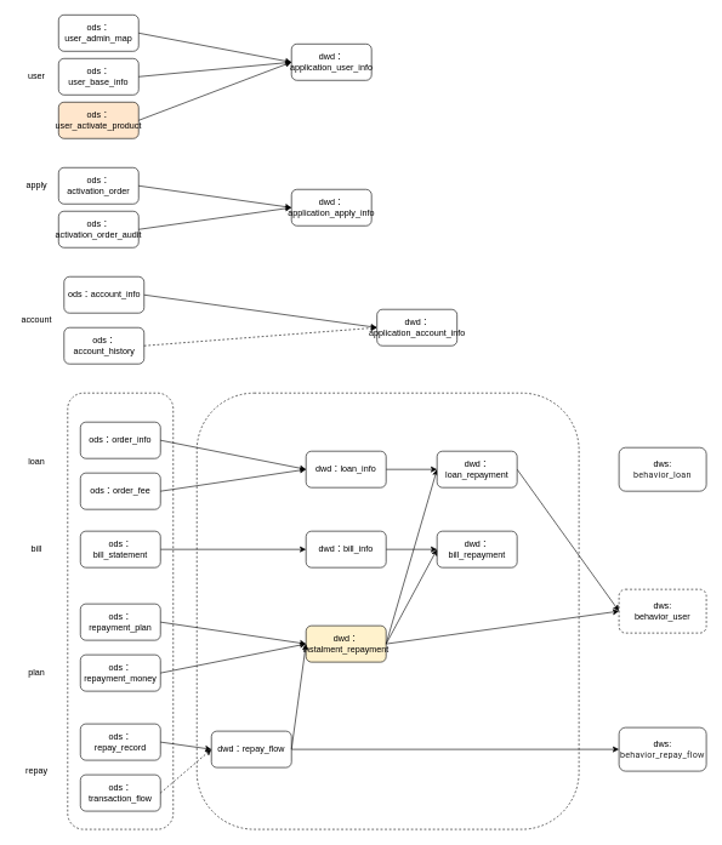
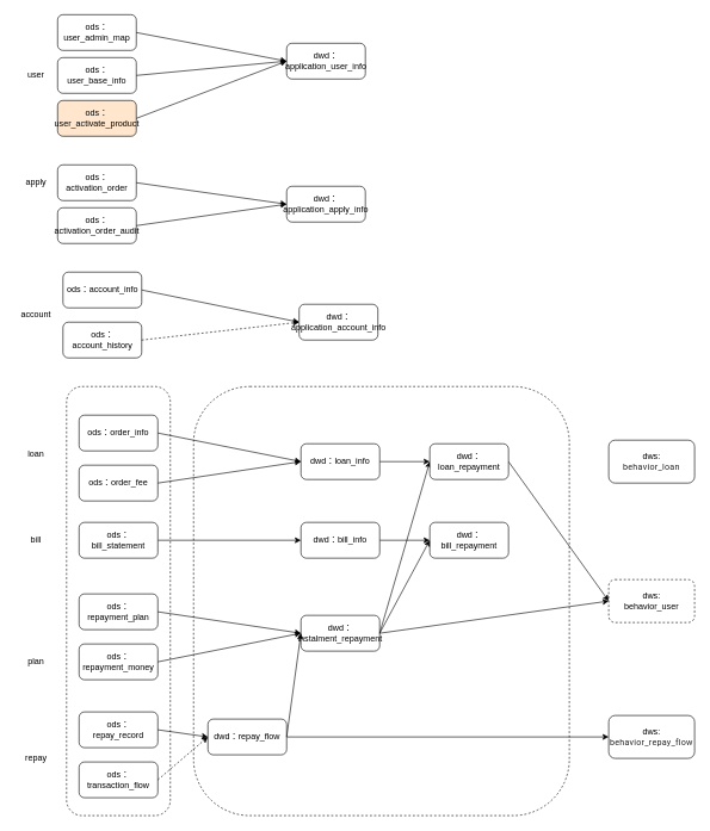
- <mxCell id="38" value="dwd：&lt;br&gt;&lt;span id=&quot;docs-internal-guid-810f0809-7fff-8f3f-b4a5-248d9ead75d0&quot;&gt;&lt;span style=&quot;font-family: Arial; background-color: transparent; font-variant-numeric: normal; font-variant-east-asian: normal; vertical-align: baseline;&quot;&gt;&lt;font style=&quot;font-size: 12px;&quot;&gt;application_account_info&lt;/font&gt;&lt;/span&gt;&lt;/span&gt;" style="rounded=1;whiteSpace=wrap;html=1;" vertex="1" parent="1"><mxGeometry x="517.5" y="425" width="110" height="50" as="geometry" /></mxCell>
+ <mxCell id="38" value="dwd：&lt;br&gt;&lt;span id=&quot;docs-internal-guid-810f0809-7fff-8f3f-b4a5-248d9ead75d0&quot;&gt;&lt;span style=&quot;font-family: Arial; background-color: transparent; font-variant-numeric: normal; font-variant-east-asian: normal; vertical-align: baseline;&quot;&gt;&lt;font style=&quot;font-size: 12px;&quot;&gt;application_account_info&lt;/font&gt;&lt;/span&gt;&lt;/span&gt;" style="rounded=1;whiteSpace=wrap;html=1;" vertex="1" parent="1"><mxGeometry x="417.5" y="425" width="110" height="50" as="geometry" /></mxCell>
- <mxCell id="12" value="&lt;font style=&quot;font-size: 12px;&quot;&gt;dwd：&lt;br&gt;&lt;span id=&quot;docs-internal-guid-5aec8d1b-7fff-cdfb-e014-1fbec7482f0d&quot;&gt;&lt;span style=&quot;font-family: Arial; background-color: transparent; font-variant-numeric: normal; font-variant-east-asian: normal; vertical-align: baseline;&quot;&gt;instalment_repayment&lt;/span&gt;&lt;/span&gt;&lt;/font&gt;" style="rounded=1;whiteSpace=wrap;html=1;fillColor=#fff2cc;" vertex="1" parent="1"><mxGeometry x="420" y="860" width="110" height="50" as="geometry" /></mxCell>
+ <mxCell id="12" value="&lt;font style=&quot;font-size: 12px;&quot;&gt;dwd：&lt;br&gt;&lt;span id=&quot;docs-internal-guid-5aec8d1b-7fff-cdfb-e014-1fbec7482f0d&quot;&gt;&lt;span style=&quot;font-family: Arial; background-color: transparent; font-variant-numeric: normal; font-variant-east-asian: normal; vertical-align: baseline;&quot;&gt;instalment_repayment&lt;/span&gt;&lt;/span&gt;&lt;/font&gt;" style="rounded=1;whiteSpace=wrap;html=1;" vertex="1" parent="1"><mxGeometry x="420" y="860" width="110" height="50" as="geometry" /></mxCell>
